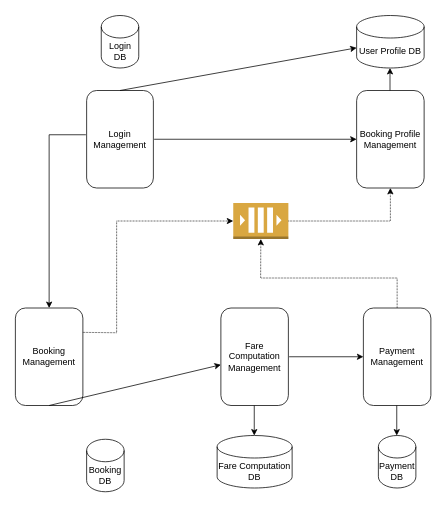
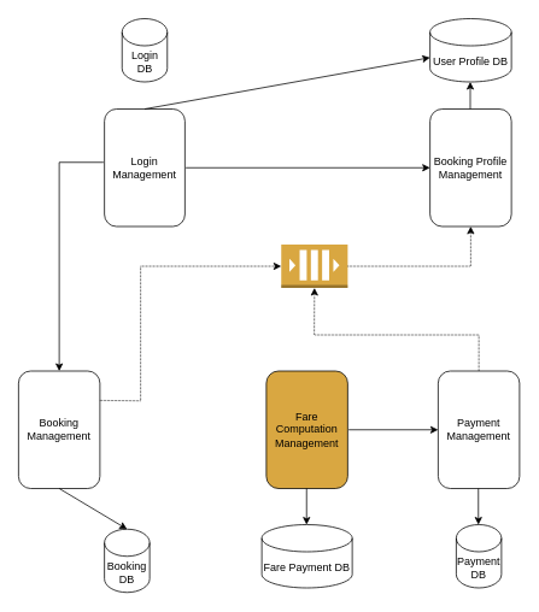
- <mxCell id="5" value="Fare Computation Management" style="rounded=1;whiteSpace=wrap;html=1;" vertex="1" parent="1"><mxGeometry x="294" y="410" width="90" height="130" as="geometry" /></mxCell>
+ <mxCell id="5" value="Fare Computation Management" style="rounded=1;whiteSpace=wrap;html=1;fillColor=#d9a741;" vertex="1" parent="1"><mxGeometry x="294" y="410" width="90" height="130" as="geometry" /></mxCell>
- <mxCell id="12" value="" style="endArrow=classic;html=1;rounded=0;exitX=0.5;exitY=1;exitDx=0;exitDy=0;" edge="1" parent="1" source="3" target="5"><mxGeometry width="50" height="50" relative="1" as="geometry"><mxPoint x="255" y="510" as="sourcePoint" /><mxPoint x="305" y="460" as="targetPoint" /></mxGeometry></mxCell>
+ <mxCell id="12" value="" style="endArrow=classic;html=1;rounded=0;exitX=0.5;exitY=1;exitDx=0;exitDy=0;entryX=0.5;entryY=0;entryDx=0;entryDy=0;entryPerimeter=0;" edge="1" parent="1" source="3" target="9"><mxGeometry width="50" height="50" relative="1" as="geometry"><mxPoint x="255" y="510" as="sourcePoint" /><mxPoint x="305" y="460" as="targetPoint" /></mxGeometry></mxCell>
- <mxCell id="10" value="Fare Computation DB" style="shape=cylinder3;whiteSpace=wrap;html=1;boundedLbl=1;backgroundOutline=1;size=15;" vertex="1" parent="1"><mxGeometry x="289" y="580" width="100" height="70" as="geometry" /></mxCell>
+ <mxCell id="10" value="Fare Payment DB" style="shape=cylinder3;whiteSpace=wrap;html=1;boundedLbl=1;backgroundOutline=1;size=15;" vertex="1" parent="1"><mxGeometry x="289" y="580" width="100" height="70" as="geometry" /></mxCell>
